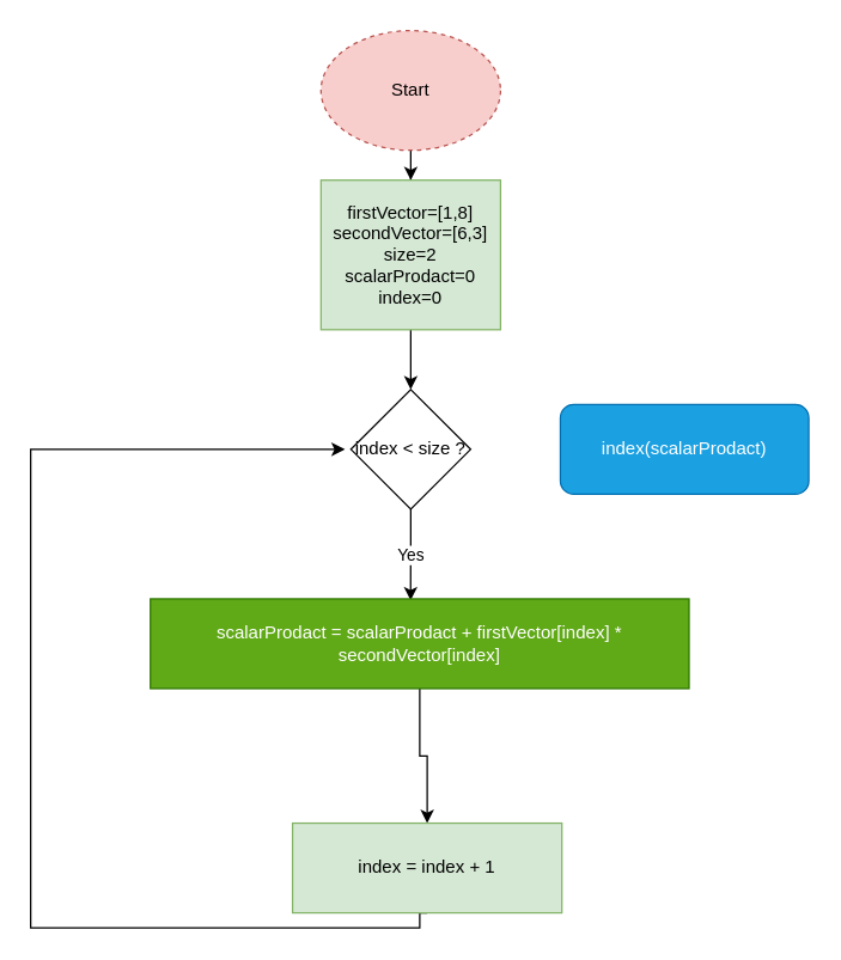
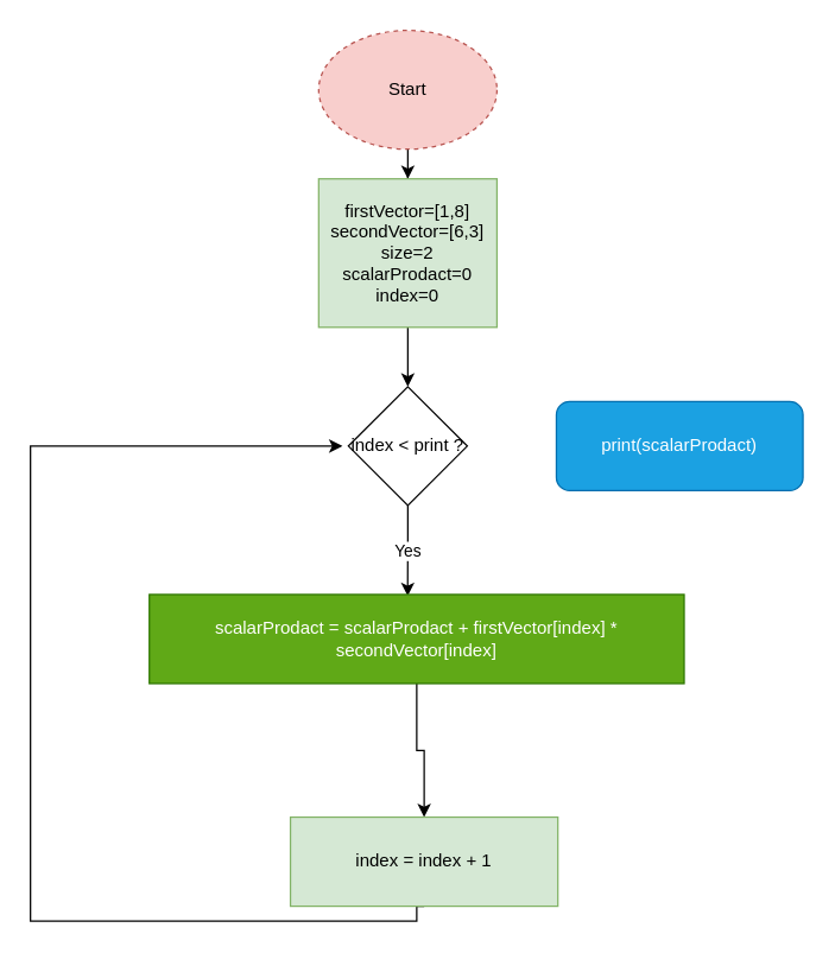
- <mxCell id="7" value="index &amp;lt; size ?" style="rhombus;whiteSpace=wrap;html=1;" vertex="1" parent="1"><mxGeometry x="234" y="260" width="80" height="80" as="geometry" /></mxCell>
+ <mxCell id="7" value="index &amp;lt; print ?" style="rhombus;whiteSpace=wrap;html=1;" vertex="1" parent="1"><mxGeometry x="234" y="260" width="80" height="80" as="geometry" /></mxCell>
- <mxCell id="10" value="index(scalarProdact)" style="rounded=1;whiteSpace=wrap;html=1;fillColor=#1ba1e2;fontColor=#ffffff;strokeColor=#006EAF;" vertex="1" parent="1"><mxGeometry x="374" y="270" width="166" height="60" as="geometry" /></mxCell>
+ <mxCell id="10" value="print(scalarProdact)" style="rounded=1;whiteSpace=wrap;html=1;fillColor=#1ba1e2;fontColor=#ffffff;strokeColor=#006EAF;" vertex="1" parent="1"><mxGeometry x="374" y="270" width="166" height="60" as="geometry" /></mxCell>
